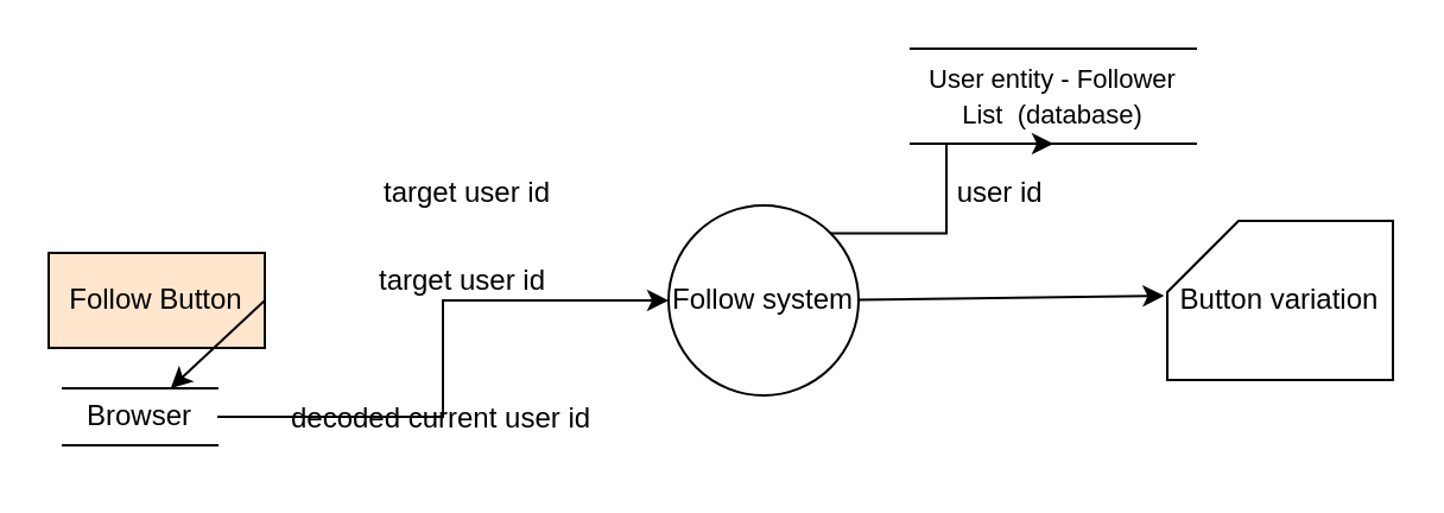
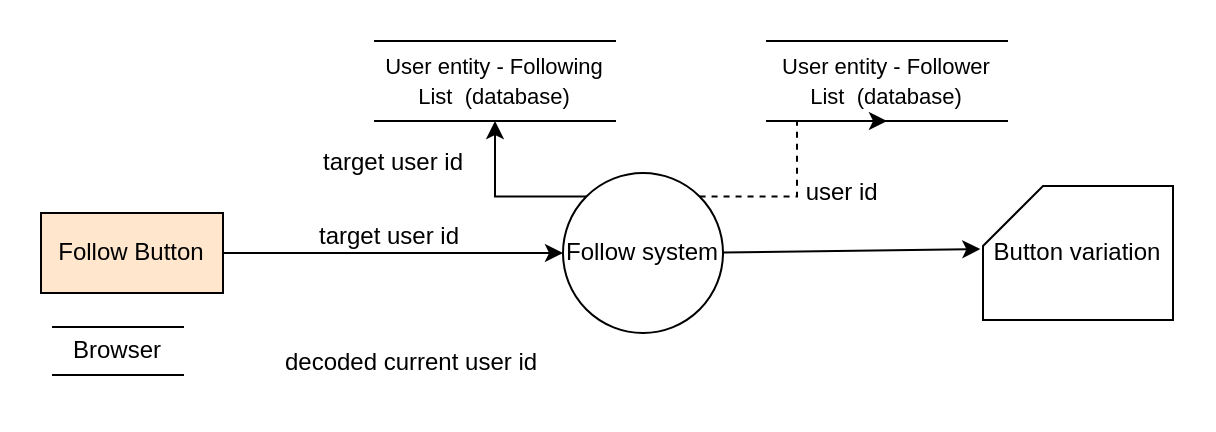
+ <mxCell id="9" value="&lt;font style=&quot;font-size: 11px;&quot;&gt;&lt;font&gt;User entity - Following List &amp;nbsp;&lt;/font&gt;(database)&lt;/font&gt;" style="shape=partialRectangle;whiteSpace=wrap;html=1;left=0;right=0;fillColor=none;rounded=0;strokeColor=default;fontFamily=Helvetica;fontSize=12;fontColor=default;" parent="1" vertex="1"><mxGeometry x="187" y="20" width="120" height="40" as="geometry" /></mxCell>
- <mxCell id="16" value="user id&amp;nbsp;" style="text;html=1;align=center;verticalAlign=middle;resizable=0;points=[];autosize=1;strokeColor=none;fillColor=none;" parent="1" vertex="1"><mxGeometry x="392" y="66" width="60" height="30" as="geometry" /></mxCell>
+ <mxCell id="16" value="user id&amp;nbsp;" style="text;html=1;align=center;verticalAlign=middle;resizable=0;points=[];autosize=1;strokeColor=none;fillColor=none;" parent="1" vertex="1"><mxGeometry x="392" y="81" width="60" height="30" as="geometry" /></mxCell>
+ <mxCell id="4" style="edgeStyle=orthogonalEdgeStyle;rounded=0;orthogonalLoop=1;jettySize=auto;html=1;exitX=0;exitY=0;exitDx=0;exitDy=0;entryX=0.5;entryY=1;entryDx=0;entryDy=0;fontSize=11;" edge="1" parent="1" source="6" target="9"><mxGeometry relative="1" as="geometry"><Array as="points"><mxPoint x="247" y="98" /></Array></mxGeometry></mxCell>
- <mxCell id="5" style="edgeStyle=orthogonalEdgeStyle;rounded=0;orthogonalLoop=1;jettySize=auto;html=1;exitX=1;exitY=0;exitDx=0;exitDy=0;entryX=0.5;entryY=1;entryDx=0;entryDy=0;fontSize=11;" edge="1" parent="1" source="6" target="10"><mxGeometry relative="1" as="geometry"><Array as="points"><mxPoint x="398" y="98" /></Array></mxGeometry></mxCell>
+ <mxCell id="5" style="edgeStyle=orthogonalEdgeStyle;rounded=0;orthogonalLoop=1;jettySize=auto;html=1;exitX=1;exitY=0;exitDx=0;exitDy=0;entryX=0.5;entryY=1;entryDx=0;entryDy=0;fontSize=11;dashed=1;" edge="1" parent="1" source="6" target="10"><mxGeometry relative="1" as="geometry"><Array as="points"><mxPoint x="398" y="98" /></Array></mxGeometry></mxCell>
- <mxCell id="7" value="" style="endArrow=classic;html=1;rounded=0;exitX=1;exitY=0.5;exitDx=0;exitDy=0;" parent="1" source="2" target="13" edge="1"><mxGeometry width="50" height="50" relative="1" as="geometry"><mxPoint x="331" y="176" as="sourcePoint" /><mxPoint x="381" y="126" as="targetPoint" /></mxGeometry></mxCell>
+ <mxCell id="7" value="" style="endArrow=classic;html=1;rounded=0;exitX=1;exitY=0.5;exitDx=0;exitDy=0;entryX=0;entryY=0.5;entryDx=0;entryDy=0;" parent="1" source="2" target="6" edge="1"><mxGeometry width="50" height="50" relative="1" as="geometry"><mxPoint x="331" y="176" as="sourcePoint" /><mxPoint x="381" y="126" as="targetPoint" /></mxGeometry></mxCell>
- <mxCell id="12" style="edgeStyle=orthogonalEdgeStyle;rounded=0;orthogonalLoop=1;jettySize=auto;html=1;" parent="1" source="13" target="6" edge="1"><mxGeometry relative="1" as="geometry" /></mxCell>
- <mxCell id="11" value="decoded current user id" style="text;html=1;align=center;verticalAlign=middle;resizable=0;points=[];autosize=1;strokeColor=none;fillColor=none;" parent="1" vertex="1"><mxGeometry x="113" y="163" width="144" height="26" as="geometry" /></mxCell>
+ <mxCell id="11" value="decoded current user id" style="text;html=1;align=center;verticalAlign=middle;resizable=0;points=[];autosize=1;strokeColor=none;fillColor=none;" parent="1" vertex="1"><mxGeometry x="133" y="168" width="144" height="26" as="geometry" /></mxCell>
